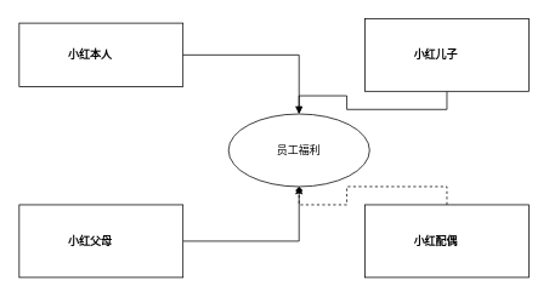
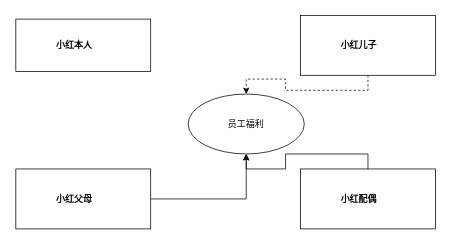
- <mxCell id="3" value="" style="endArrow=blockThin;endFill=1;fontSize=11;edgeStyle=orthogonalEdgeStyle;elbow=vertical;rounded=0;" parent="1" source="2" target="10" edge="1"><mxGeometry relative="1" as="geometry" /></mxCell>
- <mxCell id="4" value="" style="edgeStyle=orthogonalEdgeStyle;rounded=0;orthogonalLoop=1;jettySize=auto;html=1;" edge="1" parent="1" source="5" target="10"><mxGeometry relative="1" as="geometry" /></mxCell>
+ <mxCell id="4" value="" style="edgeStyle=orthogonalEdgeStyle;rounded=0;orthogonalLoop=1;jettySize=auto;html=1;dashed=1;" edge="1" parent="1" source="5" target="10"><mxGeometry relative="1" as="geometry" /></mxCell>
- <mxCell id="6" value="" style="edgeStyle=orthogonalEdgeStyle;rounded=0;orthogonalLoop=1;jettySize=auto;html=1;dashed=1;" edge="1" parent="1" source="7" target="10"><mxGeometry relative="1" as="geometry" /></mxCell>
+ <mxCell id="6" value="" style="edgeStyle=orthogonalEdgeStyle;rounded=0;orthogonalLoop=1;jettySize=auto;html=1;" edge="1" parent="1" source="7" target="10"><mxGeometry relative="1" as="geometry" /></mxCell>
- <mxCell id="8" value="" style="edgeStyle=orthogonalEdgeStyle;rounded=0;orthogonalLoop=1;jettySize=auto;html=1;endArrow=diamond;" edge="1" parent="1" source="9" target="10"><mxGeometry relative="1" as="geometry" /></mxCell>
+ <mxCell id="8" value="" style="edgeStyle=orthogonalEdgeStyle;rounded=0;orthogonalLoop=1;jettySize=auto;html=1;" edge="1" parent="1" source="9" target="10"><mxGeometry relative="1" as="geometry" /></mxCell>
